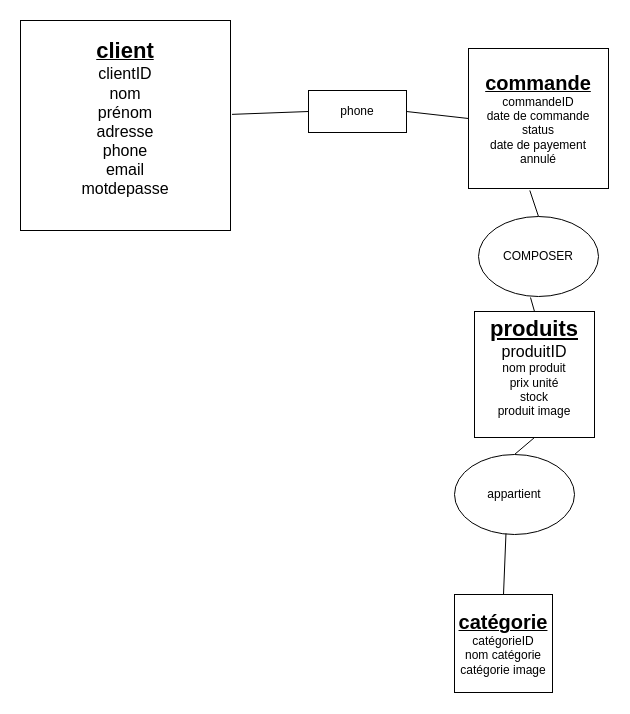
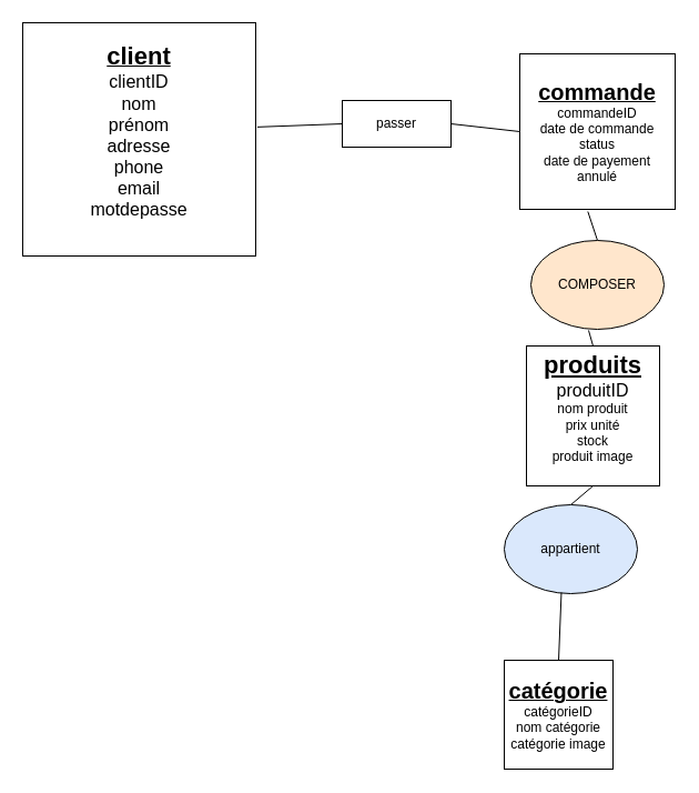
- <mxCell id="3" value="phone" style="rounded=0;whiteSpace=wrap;html=1;" vertex="1" parent="1"><mxGeometry x="308" y="90" width="98" height="42" as="geometry" /></mxCell>
+ <mxCell id="3" value="passer" style="rounded=0;whiteSpace=wrap;html=1;" vertex="1" parent="1"><mxGeometry x="308" y="90" width="98" height="42" as="geometry" /></mxCell>
- <mxCell id="11" value="COMPOSER" style="ellipse;whiteSpace=wrap;html=1;" vertex="1" parent="1"><mxGeometry x="478" y="216" width="120" height="80" as="geometry" /></mxCell>
+ <mxCell id="11" value="COMPOSER" style="ellipse;whiteSpace=wrap;html=1;fillColor=#ffe6cc;" vertex="1" parent="1"><mxGeometry x="478" y="216" width="120" height="80" as="geometry" /></mxCell>
- <mxCell id="13" value="appartient" style="ellipse;whiteSpace=wrap;html=1;" vertex="1" parent="1"><mxGeometry x="454" y="454" width="120" height="80" as="geometry" /></mxCell>
+ <mxCell id="13" value="appartient" style="ellipse;whiteSpace=wrap;html=1;fillColor=#dae8fc;" vertex="1" parent="1"><mxGeometry x="454" y="454" width="120" height="80" as="geometry" /></mxCell>
